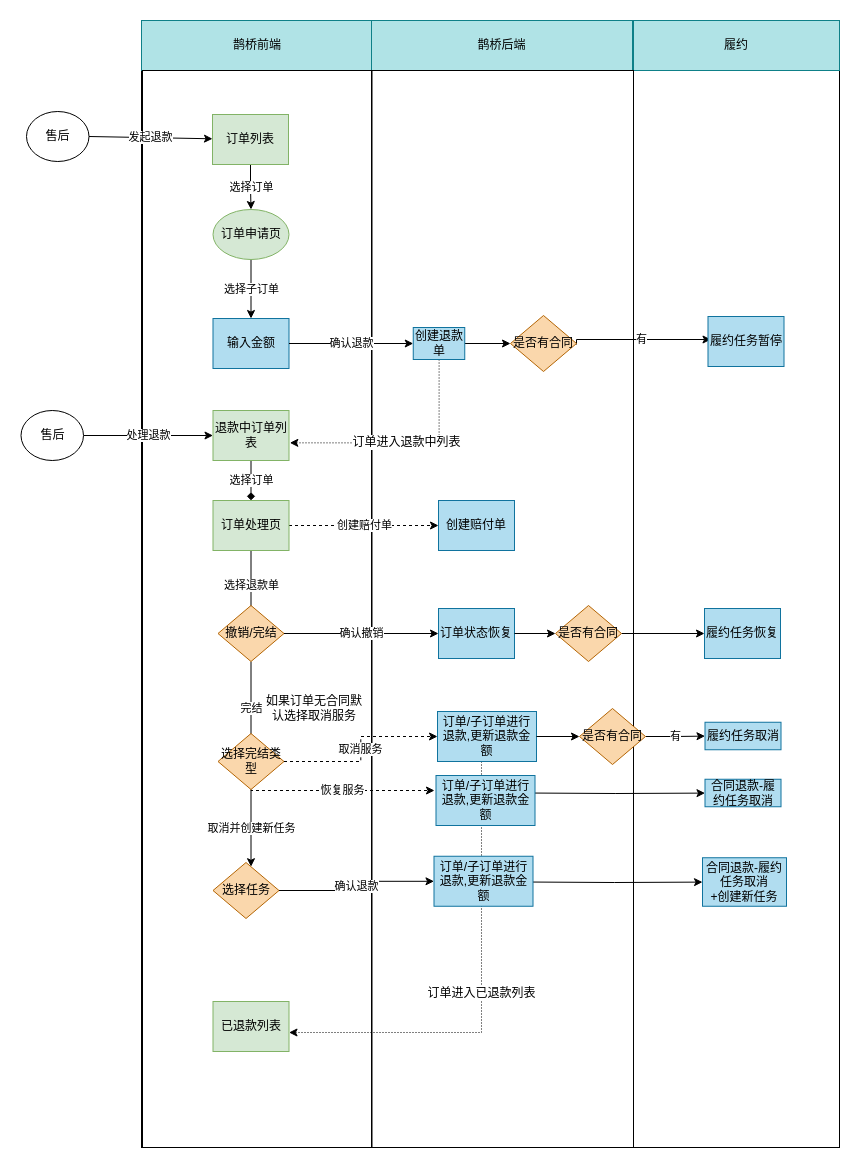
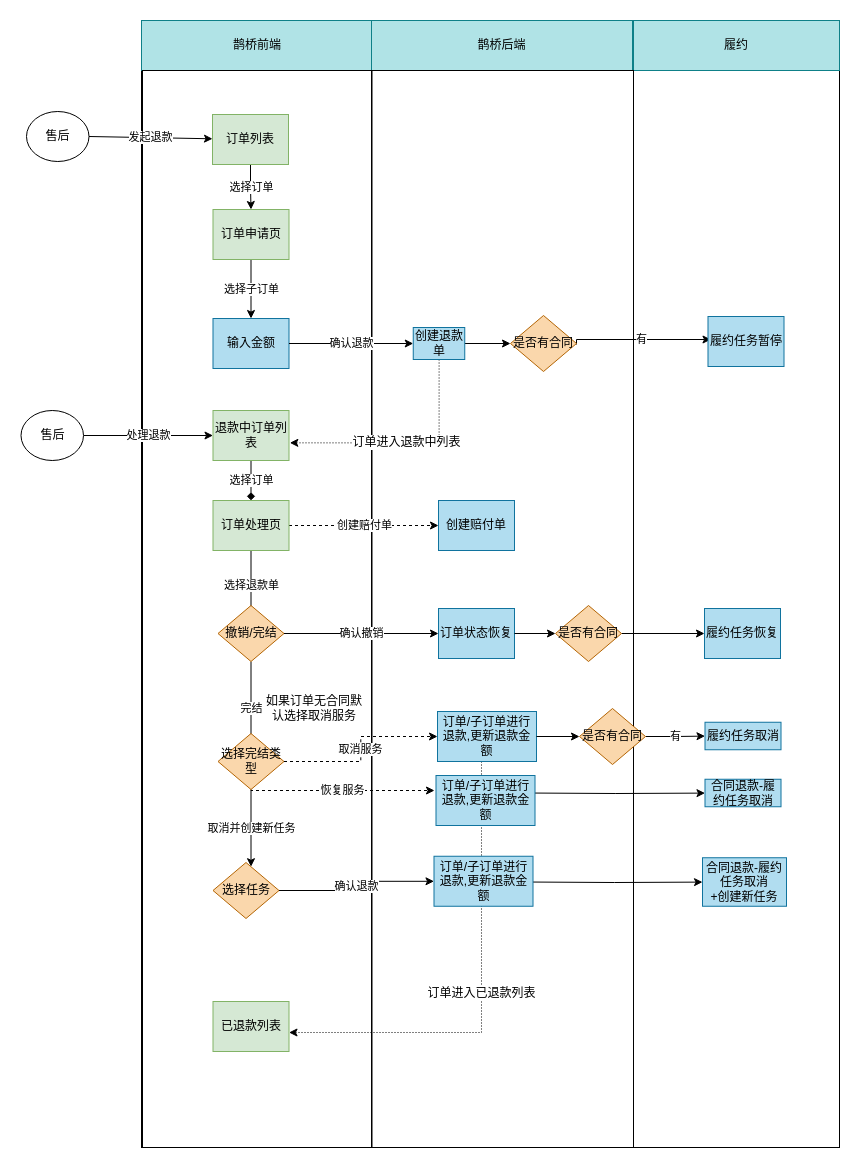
- <mxCell id="11" value="订单申请页" style="ellipse;whiteSpace=wrap;html=1;fillColor=#d5e8d4;strokeColor=#82b366;" vertex="1" parent="1"><mxGeometry x="212.5" y="209" width="76" height="50" as="geometry" /></mxCell>
+ <mxCell id="11" value="订单申请页" style="rounded=0;whiteSpace=wrap;html=1;fillColor=#d5e8d4;strokeColor=#82b366;" vertex="1" parent="1"><mxGeometry x="212.5" y="209" width="76" height="50" as="geometry" /></mxCell>
